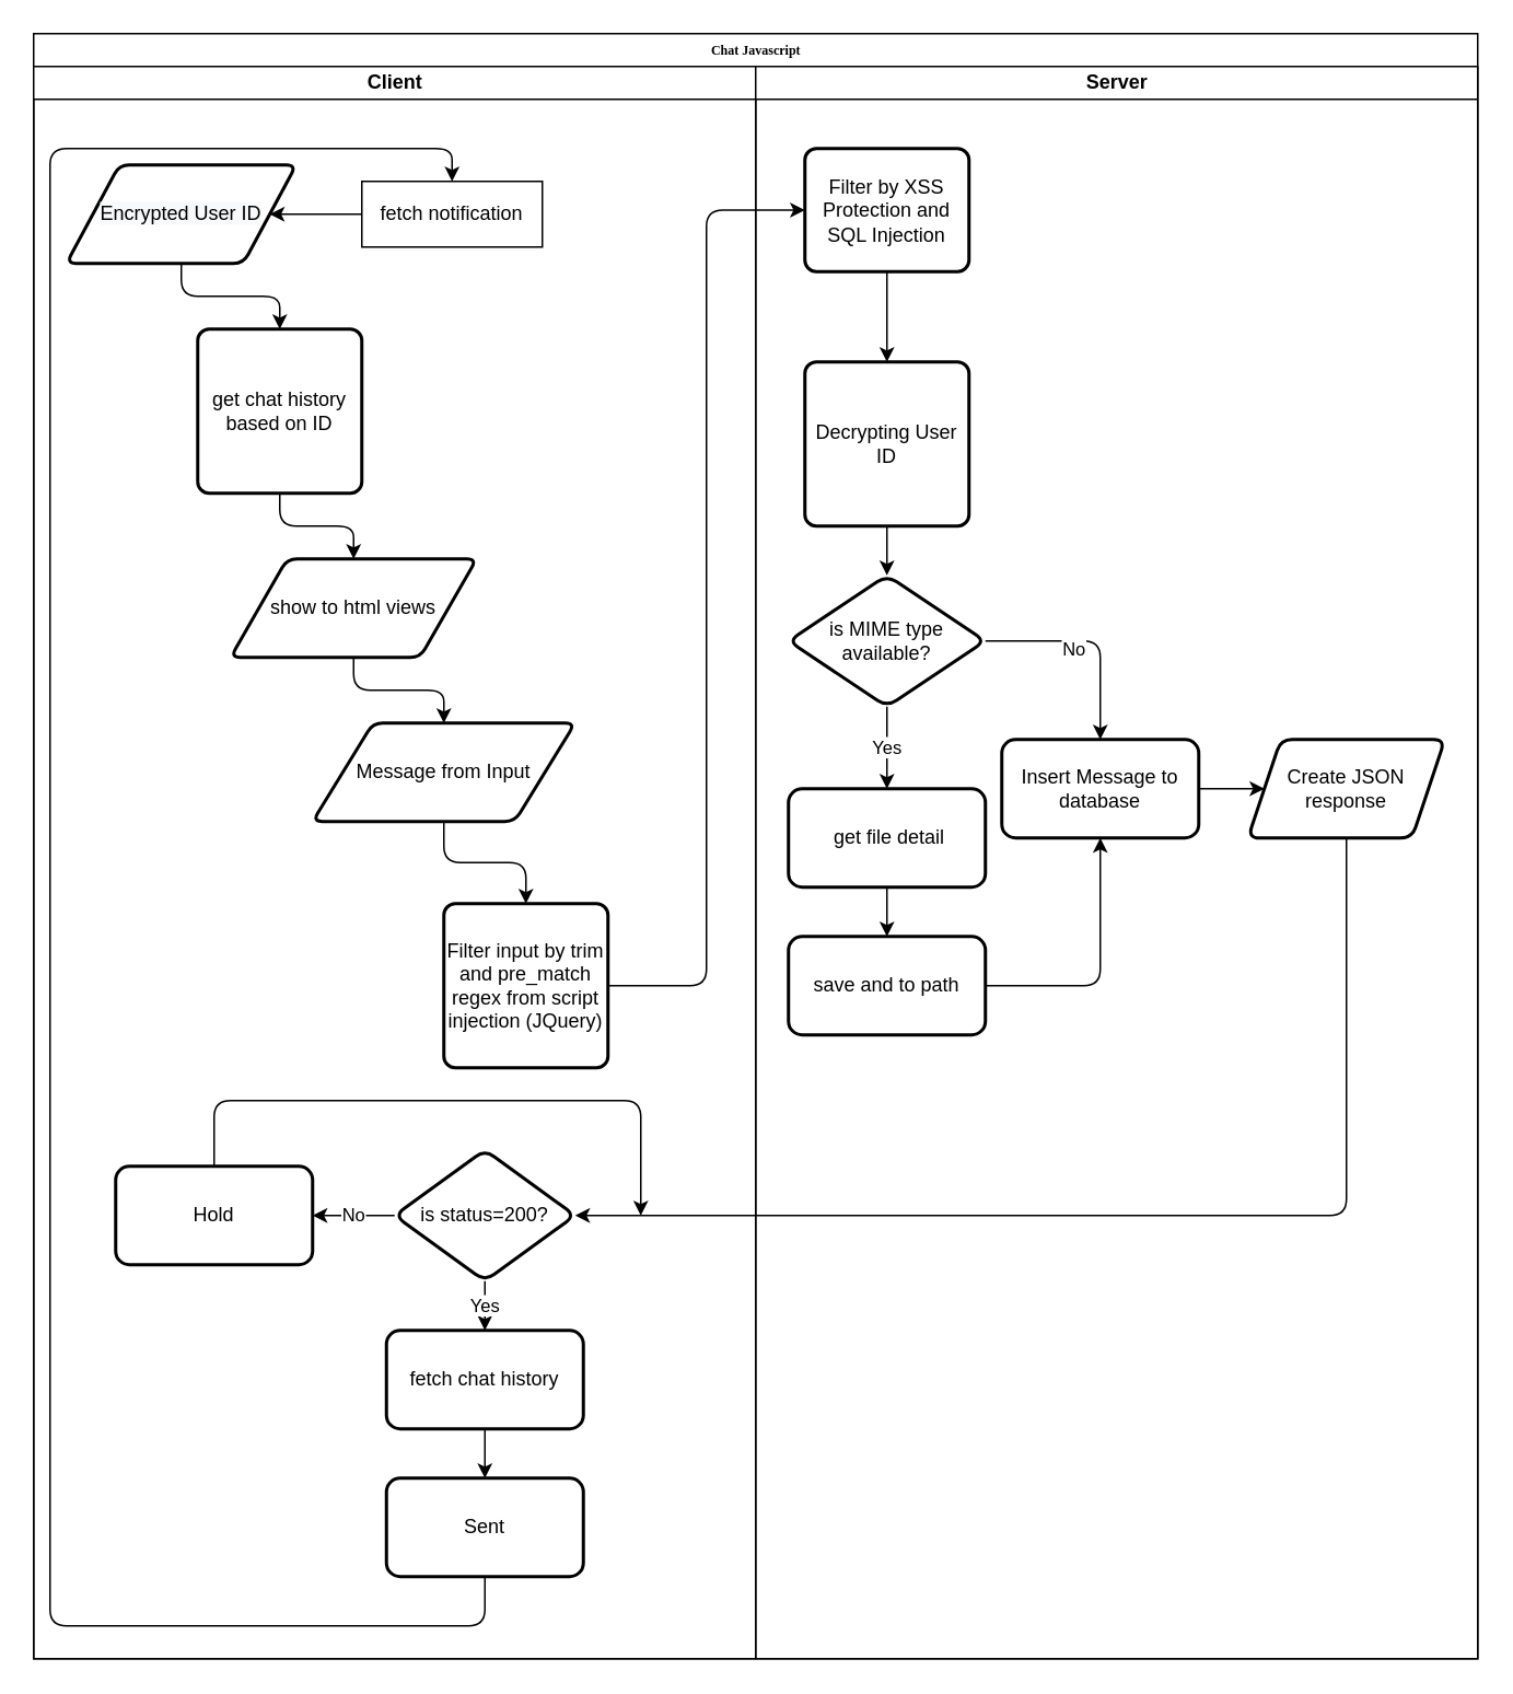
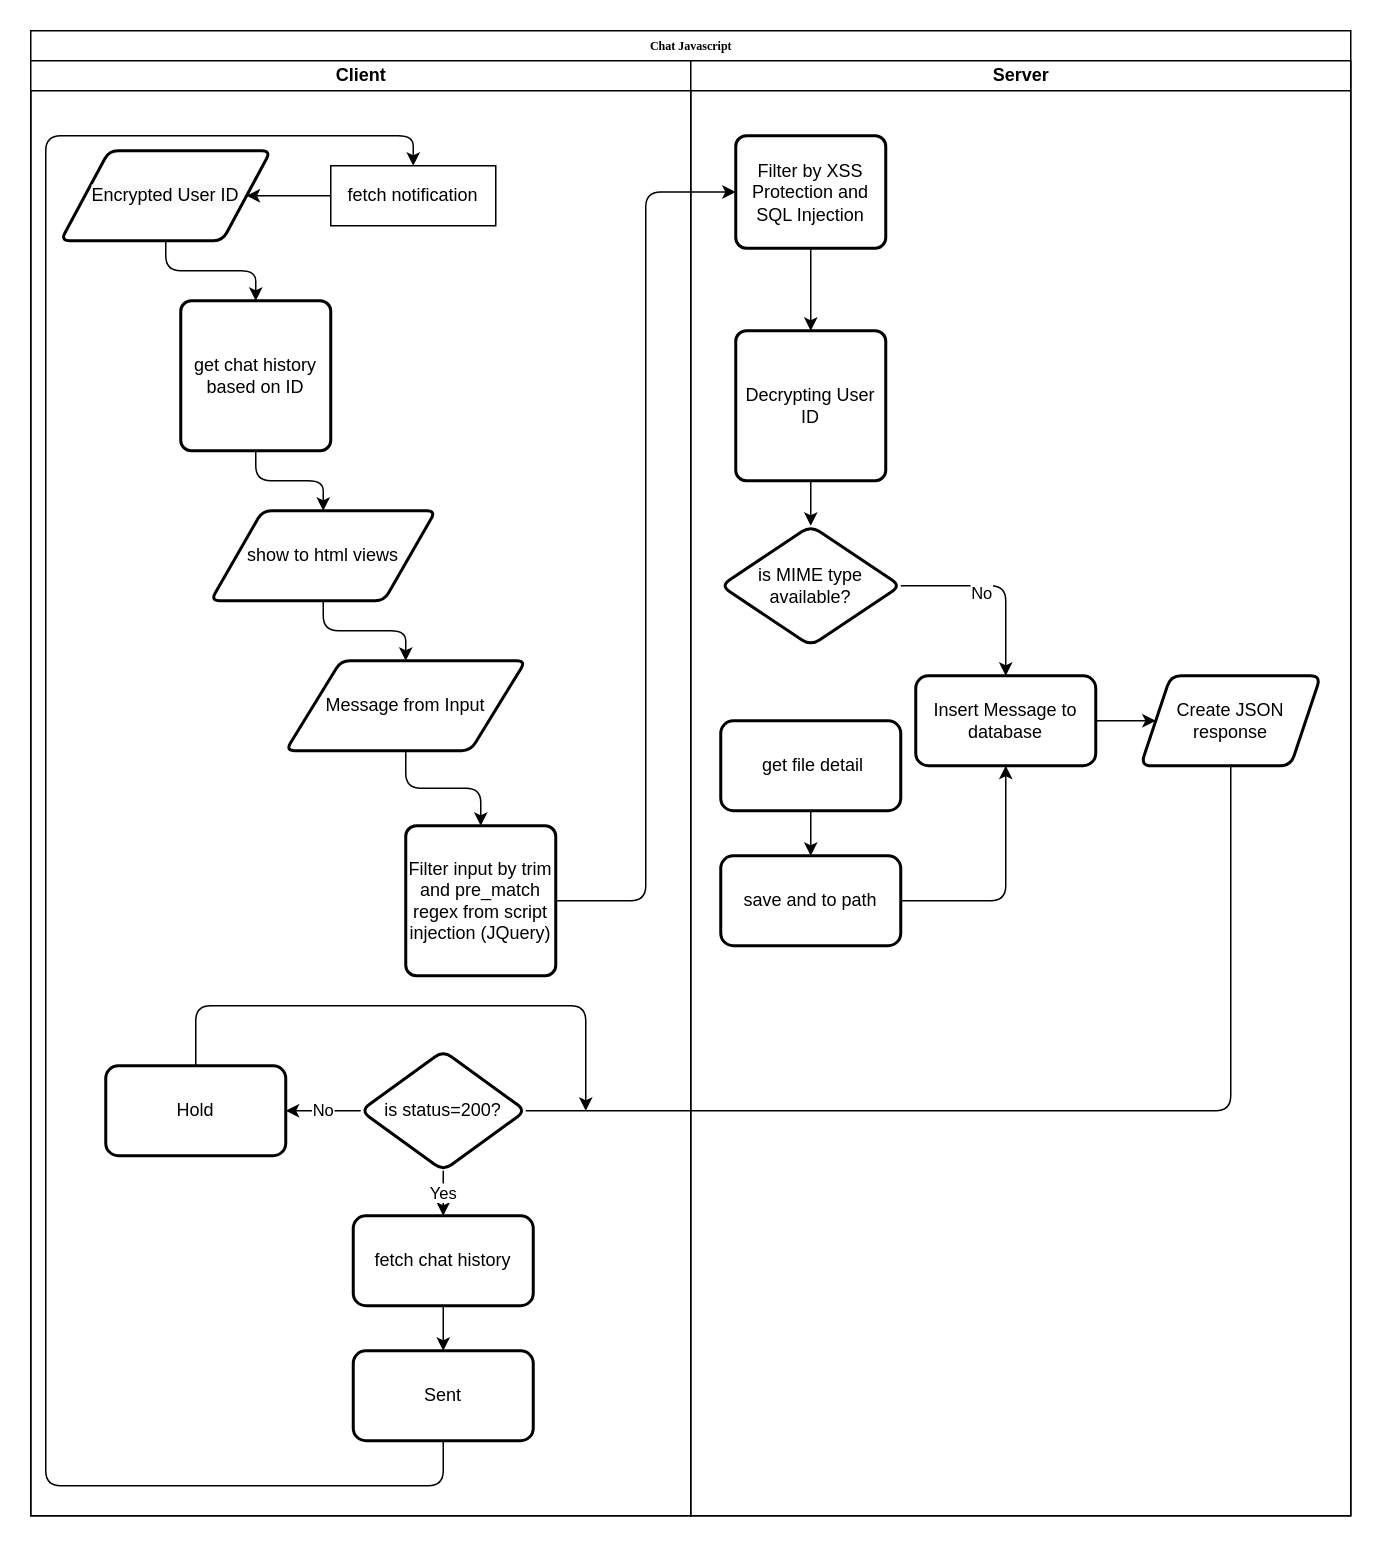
- <mxCell id="31" value="Yes" style="edgeStyle=orthogonalEdgeStyle;rounded=0;orthogonalLoop=1;jettySize=auto;html=1;" parent="24" source="26" target="33" edge="1"><mxGeometry relative="1" as="geometry" /></mxCell>
- <mxCell id="40" value="" style="edgeStyle=orthogonalEdgeStyle;rounded=1;orthogonalLoop=1;jettySize=auto;html=1;entryX=1;entryY=0.5;entryDx=0;entryDy=0;" parent="2" source="39" target="16" edge="1"><mxGeometry relative="1" as="geometry"><Array as="points"><mxPoint x="800" y="720" /></Array></mxGeometry></mxCell>
+ <mxCell id="40" value="" style="edgeStyle=orthogonalEdgeStyle;rounded=1;orthogonalLoop=1;jettySize=auto;html=1;entryX=1;entryY=0.5;entryDx=0;entryDy=0;endArrow=none;" parent="2" source="39" target="16" edge="1"><mxGeometry relative="1" as="geometry"><Array as="points"><mxPoint x="800" y="720" /></Array></mxGeometry></mxCell>
